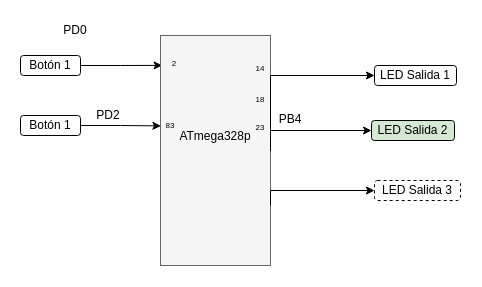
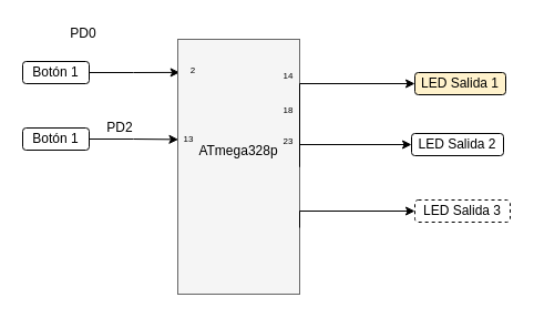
- <mxCell id="6" value="LED Salida 1" style="rounded=1;whiteSpace=wrap;html=1;" parent="1" vertex="1"><mxGeometry x="374" y="65" width="82" height="20" as="geometry" /></mxCell>
+ <mxCell id="6" value="LED Salida 1" style="rounded=1;whiteSpace=wrap;html=1;fillColor=#fff2cc;" parent="1" vertex="1"><mxGeometry x="374" y="65" width="82" height="20" as="geometry" /></mxCell>
- <mxCell id="20" value="PB4" style="text;html=1;strokeColor=none;fillColor=none;align=center;verticalAlign=middle;whiteSpace=wrap;rounded=0;" vertex="1" parent="1"><mxGeometry x="270" y="109" width="40" height="20" as="geometry" /></mxCell>
- <mxCell id="12" value="83" style="text;html=1;strokeColor=none;fillColor=none;align=center;verticalAlign=middle;whiteSpace=wrap;rounded=0;fontSize=8;" parent="9" vertex="1"><mxGeometry y="85" width="20" height="10" as="geometry" /></mxCell>
+ <mxCell id="12" value="13" style="text;html=1;strokeColor=none;fillColor=none;align=center;verticalAlign=middle;whiteSpace=wrap;rounded=0;fontSize=8;" parent="9" vertex="1"><mxGeometry y="85" width="20" height="10" as="geometry" /></mxCell>
- <mxCell id="7" value="LED Salida 2" style="rounded=1;whiteSpace=wrap;html=1;fillColor=#d5e8d4;" parent="1" vertex="1"><mxGeometry x="371" y="120" width="83" height="20" as="geometry" /></mxCell>
+ <mxCell id="7" value="LED Salida 2" style="rounded=1;whiteSpace=wrap;html=1;" parent="1" vertex="1"><mxGeometry x="371" y="120" width="83" height="20" as="geometry" /></mxCell>
